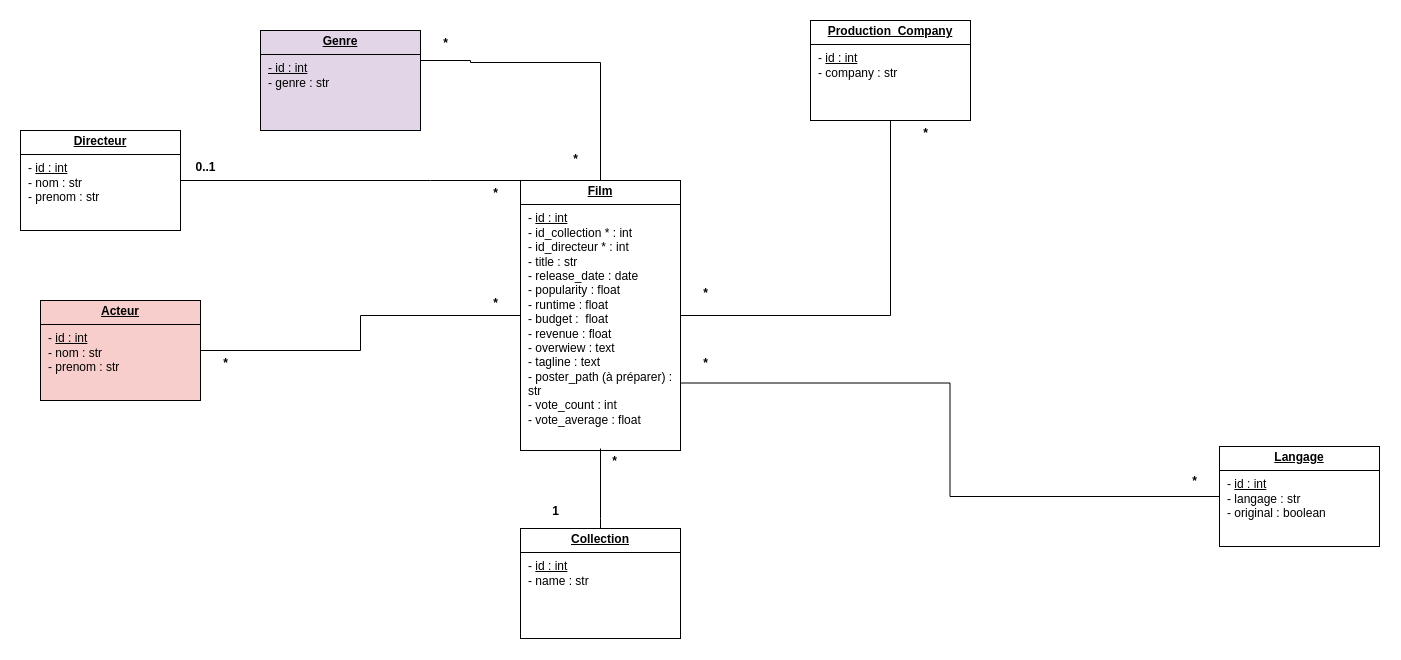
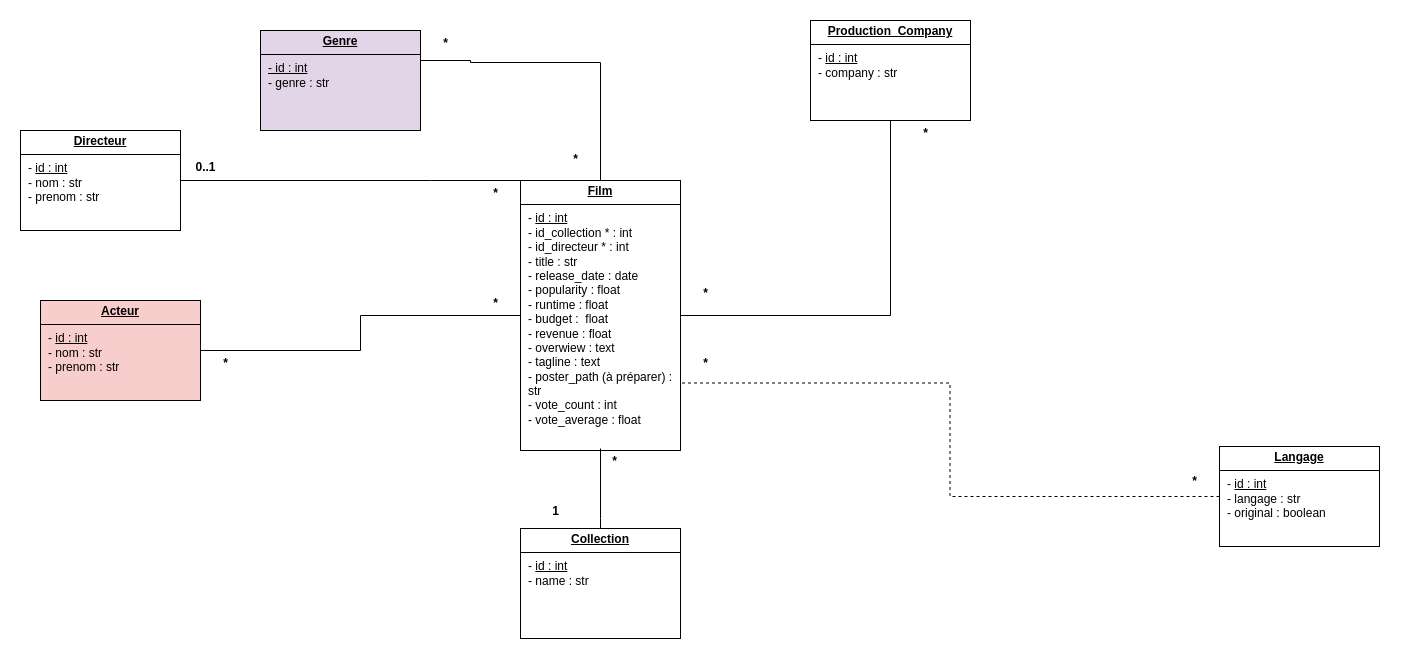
- <mxCell id="4" style="edgeStyle=orthogonalEdgeStyle;rounded=0;orthogonalLoop=1;jettySize=auto;html=1;endArrow=none;endFill=0;exitX=0;exitY=0.5;exitDx=0;exitDy=0;entryX=1;entryY=0.75;entryDx=0;entryDy=0;" parent="1" source="5" target="2" edge="1"><mxGeometry relative="1" as="geometry"><mxPoint x="1130" y="410" as="sourcePoint" /><mxPoint x="950" y="390" as="targetPoint" /></mxGeometry></mxCell>
+ <mxCell id="4" style="edgeStyle=orthogonalEdgeStyle;rounded=0;orthogonalLoop=1;jettySize=auto;html=1;endArrow=none;endFill=0;exitX=0;exitY=0.5;exitDx=0;exitDy=0;entryX=1;entryY=0.75;entryDx=0;entryDy=0;dashed=1;" parent="1" source="5" target="2" edge="1"><mxGeometry relative="1" as="geometry"><mxPoint x="1130" y="410" as="sourcePoint" /><mxPoint x="950" y="390" as="targetPoint" /></mxGeometry></mxCell>
